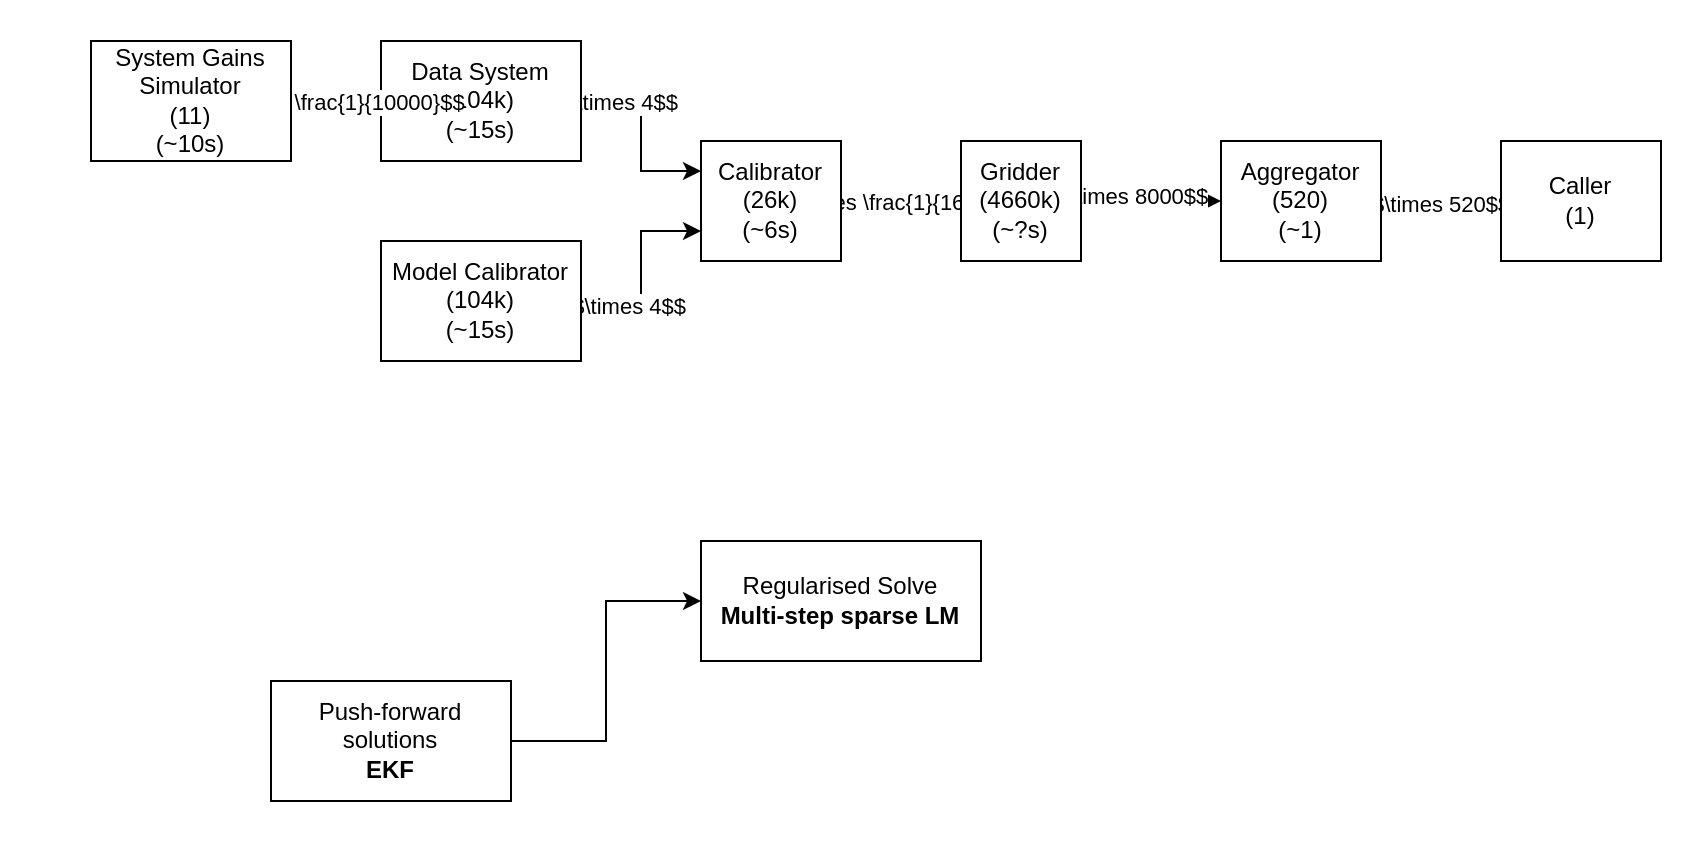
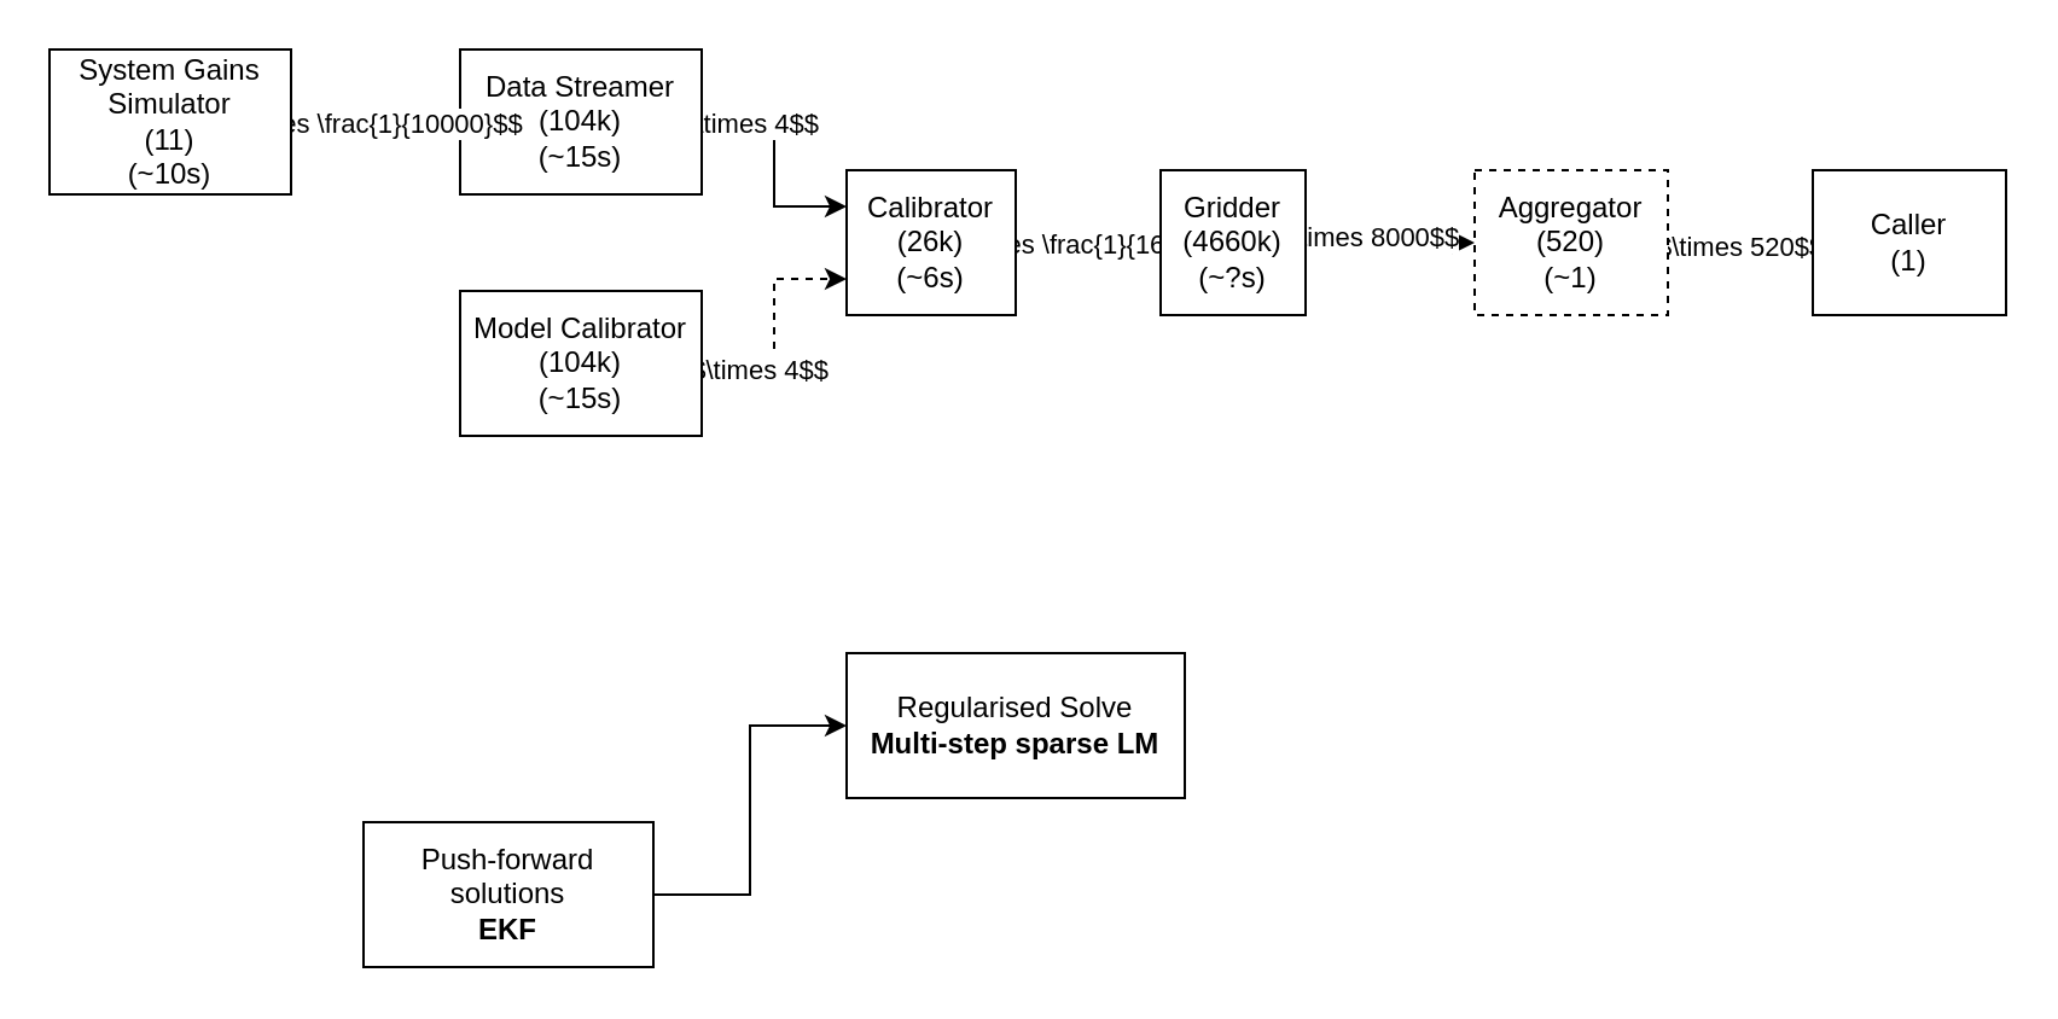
- <mxCell id="10" value="System Gains Simulator&lt;div&gt;(11)&lt;/div&gt;&lt;div&gt;(~10s)&lt;/div&gt;" style="rounded=0;whiteSpace=wrap;html=1;" vertex="1" parent="1"><mxGeometry x="45" y="20" width="100" height="60" as="geometry" /></mxCell>
+ <mxCell id="10" value="System Gains Simulator&lt;div&gt;(11)&lt;/div&gt;&lt;div&gt;(~10s)&lt;/div&gt;" style="rounded=0;whiteSpace=wrap;html=1;" vertex="1" parent="1"><mxGeometry x="20" y="20" width="100" height="60" as="geometry" /></mxCell>
- <mxCell id="4" value="Data System&lt;div&gt;(104k)&lt;/div&gt;&lt;div&gt;(~15s)&lt;/div&gt;" style="rounded=0;whiteSpace=wrap;html=1;" vertex="1" parent="1"><mxGeometry x="190" y="20" width="100" height="60" as="geometry" /></mxCell>
+ <mxCell id="4" value="Data Streamer&lt;div&gt;(104k)&lt;/div&gt;&lt;div&gt;(~15s)&lt;/div&gt;" style="rounded=0;whiteSpace=wrap;html=1;" vertex="1" parent="1"><mxGeometry x="190" y="20" width="100" height="60" as="geometry" /></mxCell>
- <mxCell id="19" value="Aggregator&lt;div&gt;(520)&lt;/div&gt;&lt;div&gt;(~1)&lt;/div&gt;" style="rounded=0;whiteSpace=wrap;html=1;" vertex="1" parent="1"><mxGeometry x="610" y="70" width="80" height="60" as="geometry" /></mxCell>
+ <mxCell id="19" value="Aggregator&lt;div&gt;(520)&lt;/div&gt;&lt;div&gt;(~1)&lt;/div&gt;" style="rounded=0;whiteSpace=wrap;html=1;dashed=1;" vertex="1" parent="1"><mxGeometry x="610" y="70" width="80" height="60" as="geometry" /></mxCell>
- <mxCell id="5" style="edgeStyle=orthogonalEdgeStyle;rounded=0;orthogonalLoop=1;jettySize=auto;html=1;entryX=0;entryY=0.75;entryDx=0;entryDy=0;" edge="1" parent="1" source="7" target="13"><mxGeometry relative="1" as="geometry" /></mxCell>
+ <mxCell id="5" style="edgeStyle=orthogonalEdgeStyle;rounded=0;orthogonalLoop=1;jettySize=auto;html=1;entryX=0;entryY=0.75;entryDx=0;entryDy=0;dashed=1;" edge="1" parent="1" source="7" target="13"><mxGeometry relative="1" as="geometry" /></mxCell>
- <mxCell id="22" value="Push-forward solutions&lt;div&gt;&lt;b&gt;EKF&lt;/b&gt;&lt;/div&gt;" style="rounded=0;whiteSpace=wrap;html=1;" vertex="1" parent="1"><mxGeometry x="135" y="340" width="120" height="60" as="geometry" /></mxCell>
+ <mxCell id="22" value="Push-forward solutions&lt;div&gt;&lt;b&gt;EKF&lt;/b&gt;&lt;/div&gt;" style="rounded=0;whiteSpace=wrap;html=1;" vertex="1" parent="1"><mxGeometry x="150" y="340" width="120" height="60" as="geometry" /></mxCell>
